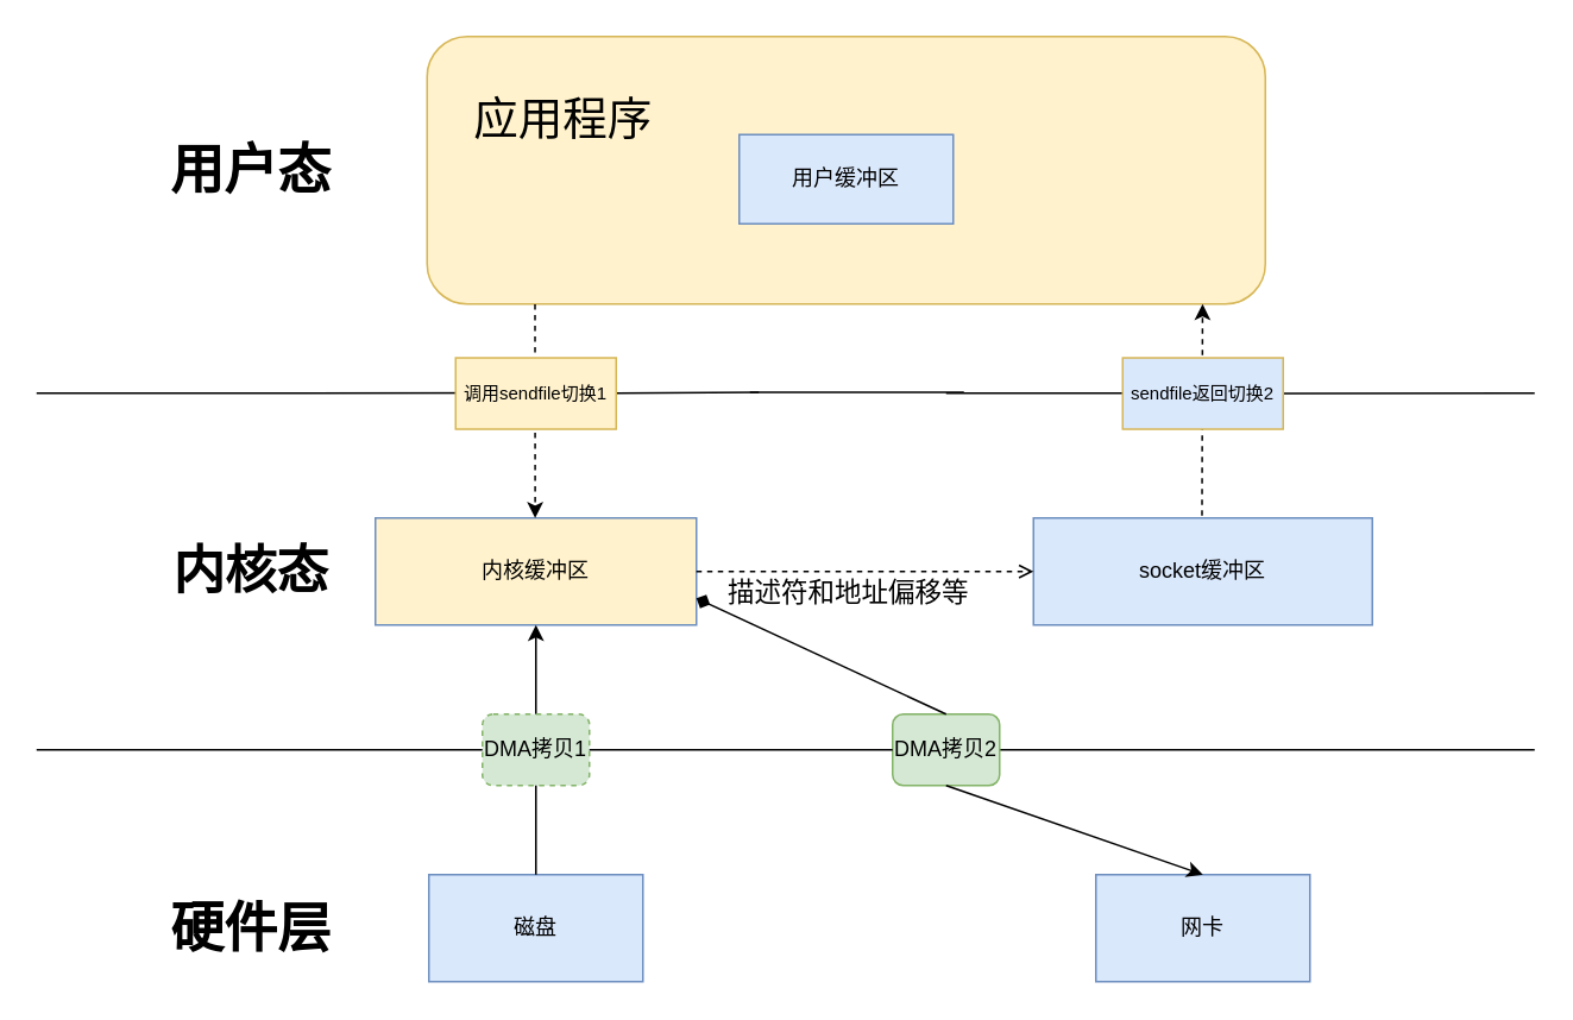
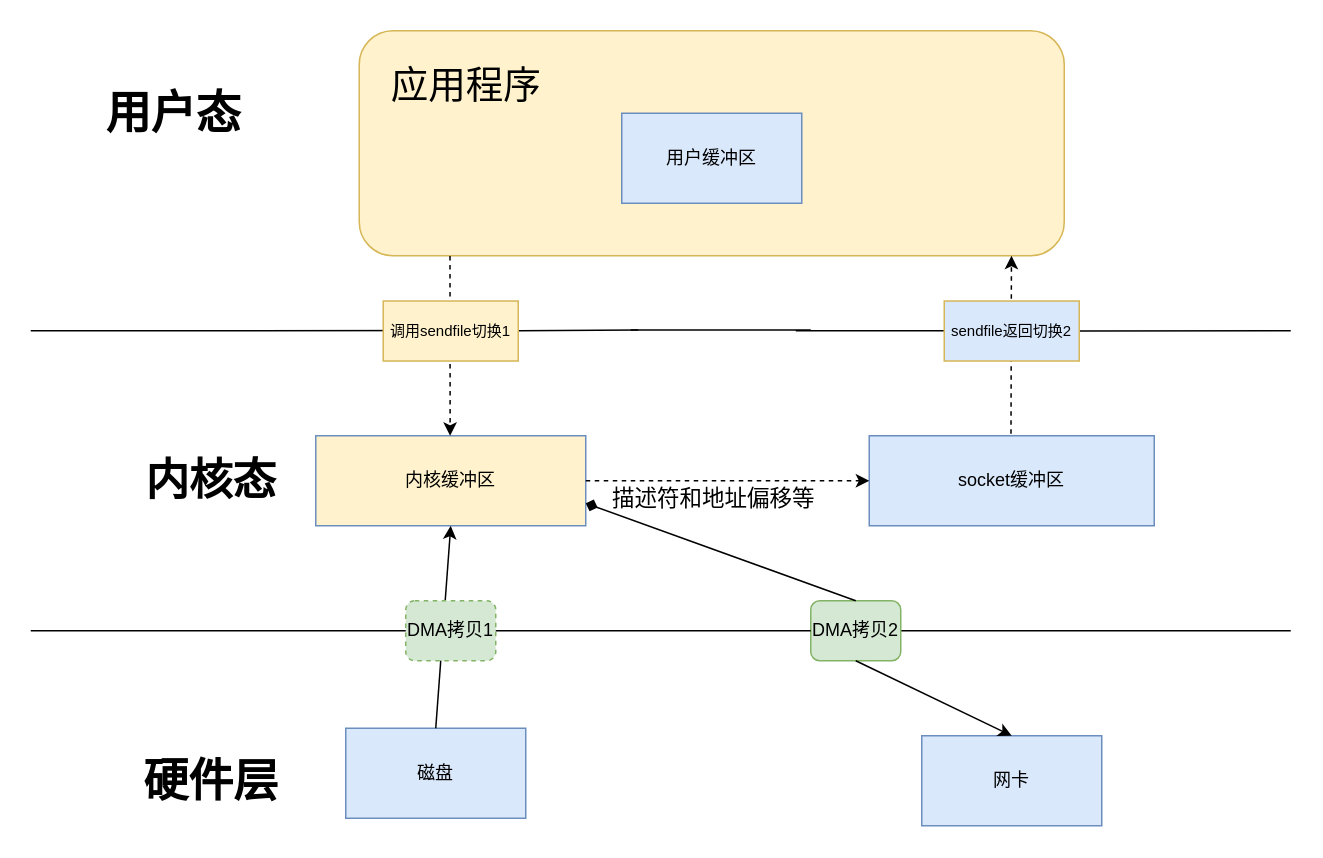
- <mxCell id="13" value="应用程序" style="text;html=1;align=center;verticalAlign=middle;resizable=0;points=[];autosize=1;strokeColor=none;fillColor=none;fontSize=25;" parent="1" vertex="1"><mxGeometry x="255" y="45" width="120" height="40" as="geometry" /></mxCell>
+ <mxCell id="13" value="应用程序" style="text;html=1;align=center;verticalAlign=middle;resizable=0;points=[];autosize=1;strokeColor=none;fillColor=none;fontSize=25;" parent="1" vertex="1"><mxGeometry x="250" y="35" width="120" height="40" as="geometry" /></mxCell>
- <mxCell id="15" value="用户态" style="text;html=1;align=center;verticalAlign=middle;resizable=0;points=[];autosize=1;strokeColor=none;fillColor=none;fontSize=30;fontStyle=1" parent="1" vertex="1"><mxGeometry x="85" y="70" width="110" height="50" as="geometry" /></mxCell>
+ <mxCell id="15" value="用户态" style="text;html=1;align=center;verticalAlign=middle;resizable=0;points=[];autosize=1;strokeColor=none;fillColor=none;fontSize=30;fontStyle=1" parent="1" vertex="1"><mxGeometry x="60" y="50" width="110" height="50" as="geometry" /></mxCell>
- <mxCell id="5" value="用户缓冲区" style="rounded=0;whiteSpace=wrap;html=1;fillColor=#dae8fc;strokeColor=#6c8ebf;" parent="1" vertex="1"><mxGeometry x="414" y="75" width="120" height="50" as="geometry" /></mxCell>
+ <mxCell id="5" value="用户缓冲区" style="rounded=0;whiteSpace=wrap;html=1;fillColor=#dae8fc;strokeColor=#6c8ebf;" parent="1" vertex="1"><mxGeometry x="414" y="75" width="120" height="60" as="geometry" /></mxCell>
- <mxCell id="26" value="" style="endArrow=open;html=1;rounded=0;fontSize=10;exitX=1;exitY=0.5;exitDx=0;exitDy=0;entryX=0;entryY=0.5;entryDx=0;entryDy=0;dashed=1;" edge="1" parent="1" source="8" target="4"><mxGeometry width="50" height="50" relative="1" as="geometry"><mxPoint x="510" y="410" as="sourcePoint" /><mxPoint x="560" y="360" as="targetPoint" /></mxGeometry></mxCell>
+ <mxCell id="26" value="" style="endArrow=classic;html=1;rounded=0;fontSize=10;exitX=1;exitY=0.5;exitDx=0;exitDy=0;entryX=0;entryY=0.5;entryDx=0;entryDy=0;dashed=1;" edge="1" parent="1" source="8" target="4"><mxGeometry width="50" height="50" relative="1" as="geometry"><mxPoint x="510" y="410" as="sourcePoint" /><mxPoint x="560" y="360" as="targetPoint" /></mxGeometry></mxCell>
- <mxCell id="28" value="DMA拷贝2" style="rounded=1;whiteSpace=wrap;html=1;fillColor=#d5e8d4;strokeColor=#82b366;" parent="1" vertex="1"><mxGeometry x="500" y="400" width="60" height="40" as="geometry" /></mxCell>
+ <mxCell id="28" value="DMA拷贝2" style="rounded=1;whiteSpace=wrap;html=1;fillColor=#d5e8d4;strokeColor=#82b366;" parent="1" vertex="1"><mxGeometry x="540" y="400" width="60" height="40" as="geometry" /></mxCell>
- <mxCell id="6" value="磁盘" style="rounded=0;whiteSpace=wrap;html=1;fillColor=#dae8fc;strokeColor=#6c8ebf;" parent="1" vertex="1"><mxGeometry x="240" y="490" width="120" height="60" as="geometry" /></mxCell>
+ <mxCell id="6" value="磁盘" style="rounded=0;whiteSpace=wrap;html=1;fillColor=#dae8fc;strokeColor=#6c8ebf;" parent="1" vertex="1"><mxGeometry x="230" y="485" width="120" height="60" as="geometry" /></mxCell>
